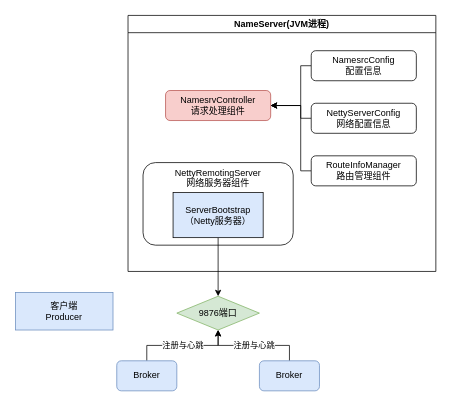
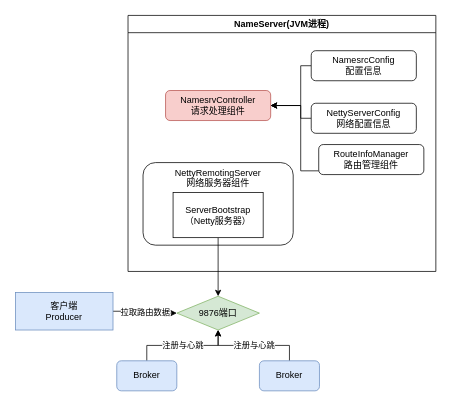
- <mxCell id="12" value="RouteInfoManager&lt;br&gt;路由管理组件" style="rounded=1;whiteSpace=wrap;html=1;" vertex="1" parent="2"><mxGeometry x="244" y="187" width="140" height="40" as="geometry" /></mxCell>
+ <mxCell id="12" value="RouteInfoManager&lt;br&gt;路由管理组件" style="rounded=1;whiteSpace=wrap;html=1;" vertex="1" parent="2"><mxGeometry x="254" y="172" width="140" height="40" as="geometry" /></mxCell>
- <mxCell id="6" value="ServerBootstrap&lt;br&gt;（Netty服务器）" style="rounded=0;whiteSpace=wrap;html=1;fillColor=#dae8fc;" vertex="1" parent="2"><mxGeometry x="60" y="236" width="120" height="60" as="geometry" /></mxCell>
+ <mxCell id="6" value="ServerBootstrap&lt;br&gt;（Netty服务器）" style="rounded=0;whiteSpace=wrap;html=1;" vertex="1" parent="2"><mxGeometry x="60" y="236" width="120" height="60" as="geometry" /></mxCell>
+ <mxCell id="14" value="拉取路由数据" style="edgeStyle=orthogonalEdgeStyle;rounded=0;orthogonalLoop=1;jettySize=auto;html=1;" edge="1" parent="1" source="15" target="13"><mxGeometry relative="1" as="geometry" /></mxCell>
